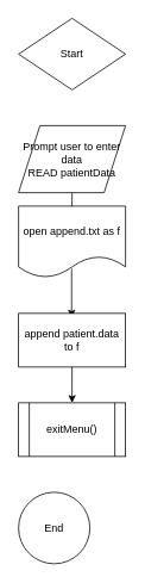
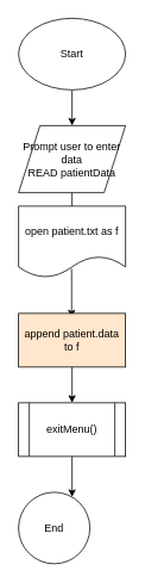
- <mxCell id="3" value="Start" style="rhombus;whiteSpace=wrap;html=1;" parent="1" vertex="1"><mxGeometry x="20" y="20" width="120" height="80" as="geometry" /></mxCell>
+ <mxCell id="3" value="Start" style="ellipse;whiteSpace=wrap;html=1;" parent="1" vertex="1"><mxGeometry x="20" y="20" width="120" height="80" as="geometry" /></mxCell>
+ <mxCell id="2" value="" style="edgeStyle=orthogonalEdgeStyle;rounded=0;orthogonalLoop=1;jettySize=auto;html=1;" parent="1" source="3" target="5" edge="1"><mxGeometry relative="1" as="geometry" /></mxCell>
- <mxCell id="9" value="open append.txt as f" style="shape=document;whiteSpace=wrap;html=1;boundedLbl=1;" parent="1" vertex="1"><mxGeometry x="20" y="230" width="120" height="80" as="geometry" /></mxCell>
+ <mxCell id="9" value="open patient.txt as f" style="shape=document;whiteSpace=wrap;html=1;boundedLbl=1;" parent="1" vertex="1"><mxGeometry x="20" y="230" width="120" height="80" as="geometry" /></mxCell>
- <mxCell id="11" value="append patient.data&lt;br&gt;to f" style="rounded=0;whiteSpace=wrap;html=1;" parent="1" vertex="1"><mxGeometry x="20" y="350" width="120" height="60" as="geometry" /></mxCell>
+ <mxCell id="11" value="append patient.data&lt;br&gt;to f" style="rounded=0;whiteSpace=wrap;html=1;fillColor=#ffe6cc;" parent="1" vertex="1"><mxGeometry x="20" y="350" width="120" height="60" as="geometry" /></mxCell>
+ <mxCell id="8" value="" style="edgeStyle=orthogonalEdgeStyle;rounded=0;orthogonalLoop=1;jettySize=auto;html=1;" parent="1" source="12" target="7" edge="1"><mxGeometry relative="1" as="geometry"><Array as="points"><mxPoint x="80" y="450" /><mxPoint x="80" y="450" /></Array><mxPoint x="80" y="510" as="sourcePoint" /></mxGeometry></mxCell>
